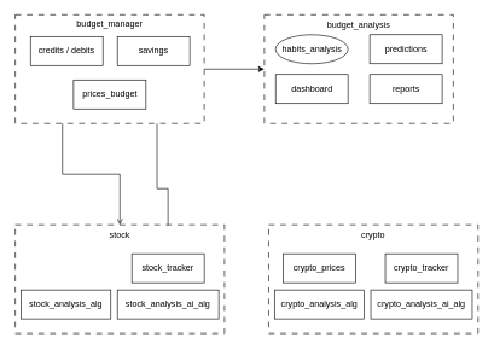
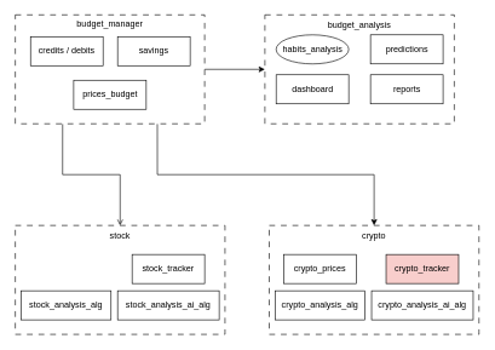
- <mxCell id="5" style="edgeStyle=orthogonalEdgeStyle;rounded=0;orthogonalLoop=1;jettySize=auto;html=1;exitX=0.75;exitY=1;exitDx=0;exitDy=0;" edge="1" parent="1" source="6" target="15"><mxGeometry relative="1" as="geometry" /></mxCell>
+ <mxCell id="5" style="edgeStyle=orthogonalEdgeStyle;rounded=0;orthogonalLoop=1;jettySize=auto;html=1;exitX=0.75;exitY=1;exitDx=0;exitDy=0;entryX=0.5;entryY=0;entryDx=0;entryDy=0;" edge="1" parent="1" source="6" target="18"><mxGeometry relative="1" as="geometry" /></mxCell>
- <mxCell id="19" value="crypto_tracker" style="rounded=0;whiteSpace=wrap;html=1;" vertex="1" parent="1"><mxGeometry x="531" y="350" width="100" height="40" as="geometry" /></mxCell>
+ <mxCell id="19" value="crypto_tracker" style="rounded=0;whiteSpace=wrap;html=1;fillColor=#f8cecc;" vertex="1" parent="1"><mxGeometry x="531" y="350" width="100" height="40" as="geometry" /></mxCell>
